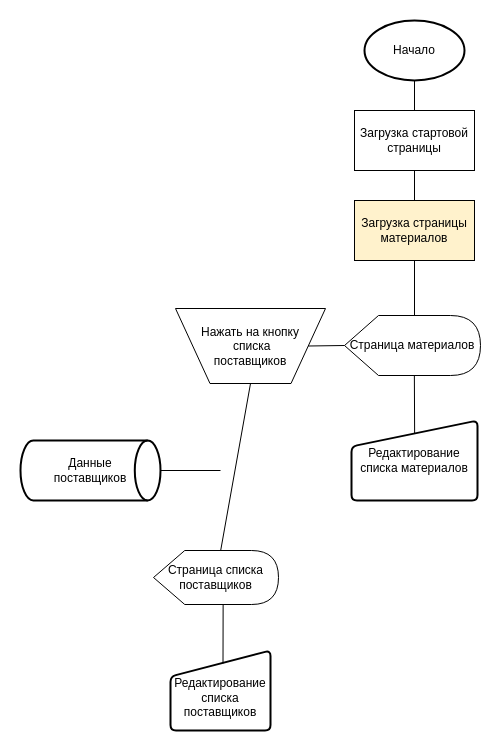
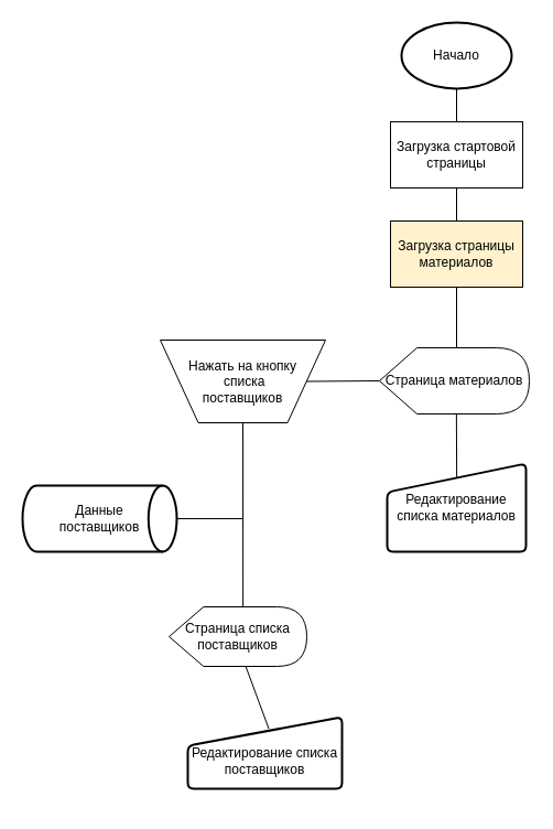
- <mxCell id="9" value="Нажать на кнопку&lt;br&gt;&amp;nbsp;списка&lt;br&gt;поставщиков" style="verticalLabelPosition=middle;verticalAlign=middle;html=1;shape=trapezoid;perimeter=trapezoidPerimeter;whiteSpace=wrap;size=0.23;arcSize=10;flipV=1;labelPosition=center;align=center;" vertex="1" parent="1"><mxGeometry x="175" y="308" width="150" height="75" as="geometry" /></mxCell>
+ <mxCell id="9" value="Нажать на кнопку&lt;br&gt;&amp;nbsp;списка&lt;br&gt;поставщиков" style="verticalLabelPosition=middle;verticalAlign=middle;html=1;shape=trapezoid;perimeter=trapezoidPerimeter;whiteSpace=wrap;size=0.23;arcSize=10;flipV=1;labelPosition=center;align=center;" vertex="1" parent="1"><mxGeometry x="145" y="308" width="150" height="75" as="geometry" /></mxCell>
- <mxCell id="15" value="&lt;br&gt;Редактирование списка поставщиков" style="html=1;strokeWidth=2;shape=manualInput;whiteSpace=wrap;rounded=1;size=26;arcSize=11;" vertex="1" parent="1"><mxGeometry x="170" y="650" width="100" height="80" as="geometry" /></mxCell>
+ <mxCell id="15" value="&lt;br&gt;Редактирование списка поставщиков" style="html=1;strokeWidth=2;shape=manualInput;whiteSpace=wrap;rounded=1;size=26;arcSize=11;" vertex="1" parent="1"><mxGeometry x="170" y="650" width="140" height="65" as="geometry" /></mxCell>
